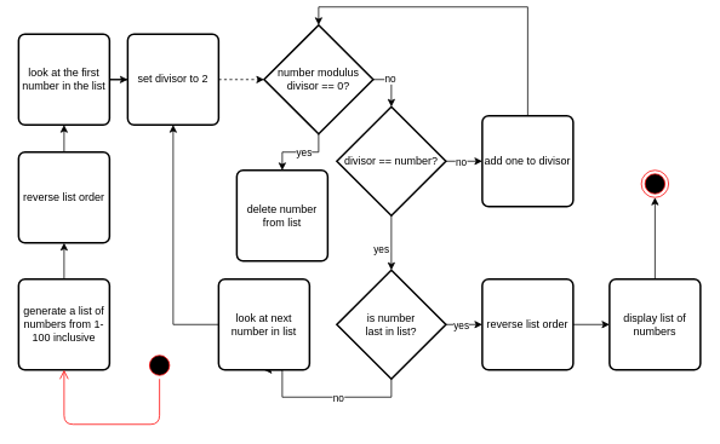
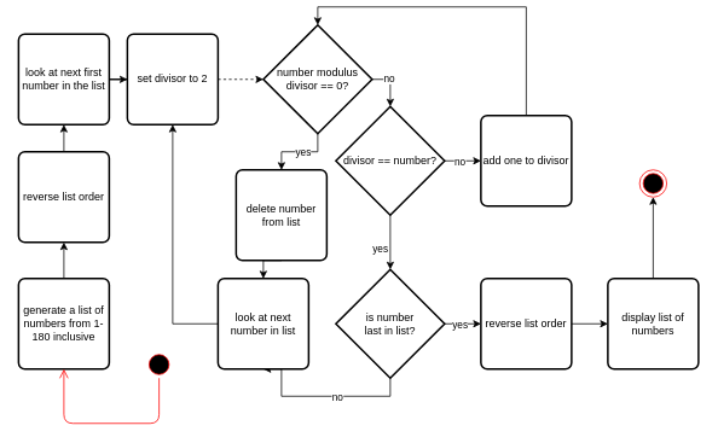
- <mxCell id="5" value="look at the first number in the list" style="rounded=1;whiteSpace=wrap;html=1;absoluteArcSize=1;arcSize=14;strokeWidth=2;" vertex="1" parent="1"><mxGeometry x="20" y="30" width="100" height="100" as="geometry" /></mxCell>
+ <mxCell id="5" value="look at next first number in the list" style="rounded=1;whiteSpace=wrap;html=1;absoluteArcSize=1;arcSize=14;strokeWidth=2;" vertex="1" parent="1"><mxGeometry x="20" y="30" width="100" height="100" as="geometry" /></mxCell>
+ <mxCell id="25" style="edgeStyle=orthogonalEdgeStyle;rounded=0;orthogonalLoop=1;jettySize=auto;html=1;entryX=0.5;entryY=0;entryDx=0;entryDy=0;exitX=0.5;exitY=1;exitDx=0;exitDy=0;" edge="1" parent="1" source="26" target="28"><mxGeometry relative="1" as="geometry" /></mxCell>
- <mxCell id="3" value="generate a list of numbers from 1-100 inclusive" style="rounded=1;whiteSpace=wrap;html=1;absoluteArcSize=1;arcSize=14;strokeWidth=2;" vertex="1" parent="1"><mxGeometry x="20" y="300" width="100" height="100" as="geometry" /></mxCell>
+ <mxCell id="3" value="generate a list of numbers from 1-180 inclusive" style="rounded=1;whiteSpace=wrap;html=1;absoluteArcSize=1;arcSize=14;strokeWidth=2;" vertex="1" parent="1"><mxGeometry x="20" y="300" width="100" height="100" as="geometry" /></mxCell>
